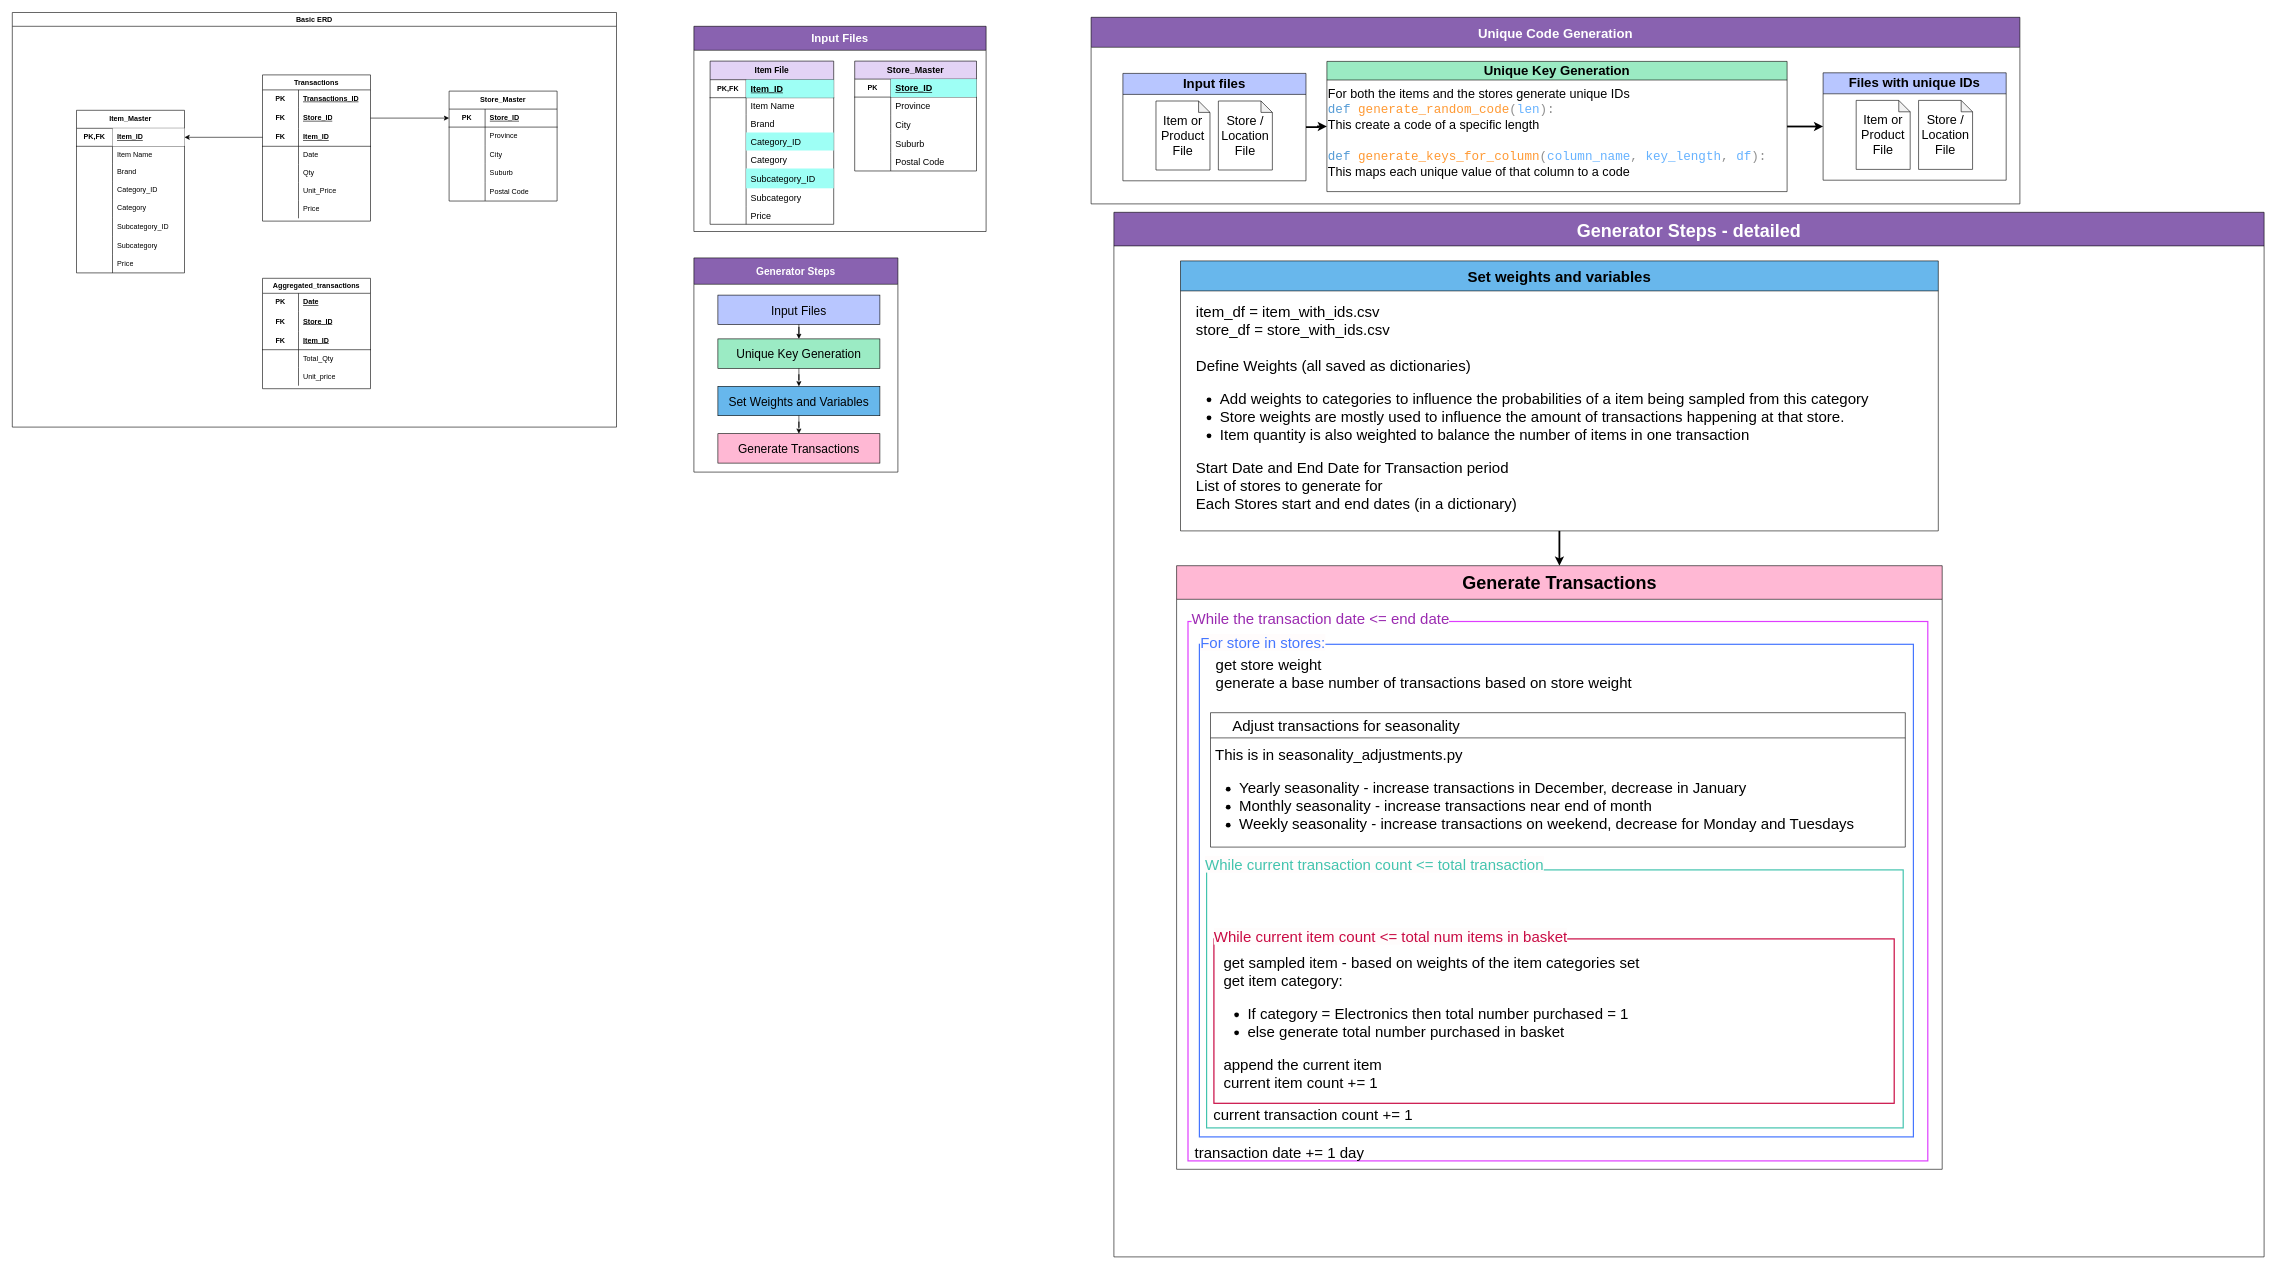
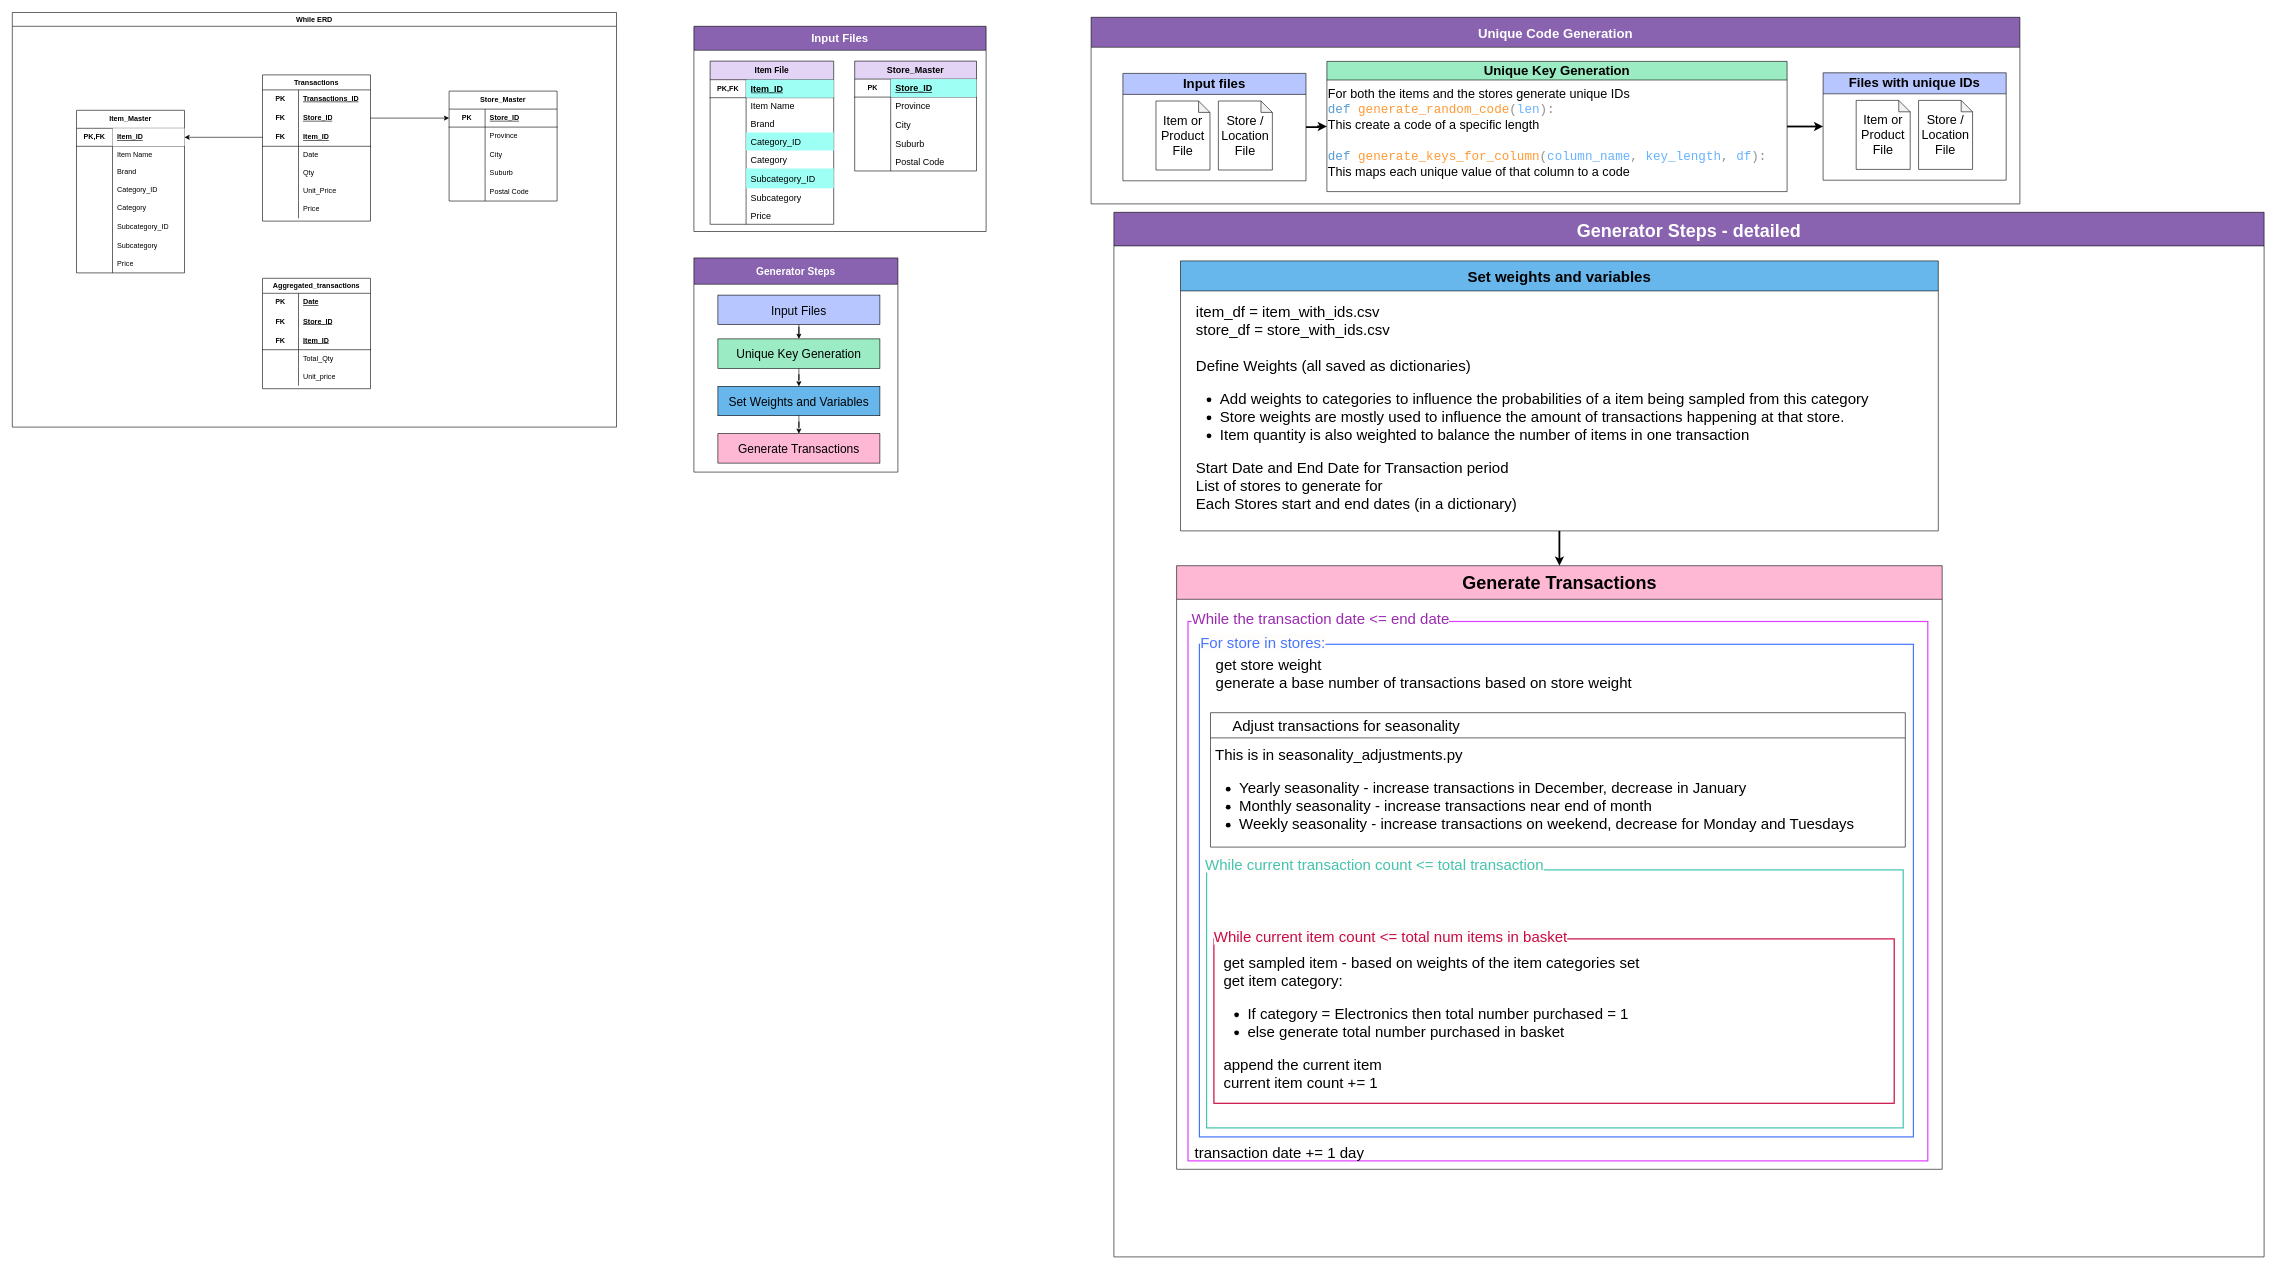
- <mxCell id="21" value="Basic ERD" style="swimlane;whiteSpace=wrap;html=1;" parent="1" vertex="1"><mxGeometry x="20" y="20" width="1007" height="691" as="geometry" /></mxCell>
+ <mxCell id="21" value="While ERD" style="swimlane;whiteSpace=wrap;html=1;" parent="1" vertex="1"><mxGeometry x="20" y="20" width="1007" height="691" as="geometry" /></mxCell>
- <mxCell id="19" value="current transaction count += 1" style="text;html=1;align=left;verticalAlign=middle;whiteSpace=wrap;rounded=0;fontSize=25;fontColor=default;labelBackgroundColor=none;fontFamily=Helvetica;" vertex="1" parent="6"><mxGeometry x="59.19" y="899" width="392" height="30" as="geometry" /></mxCell>
